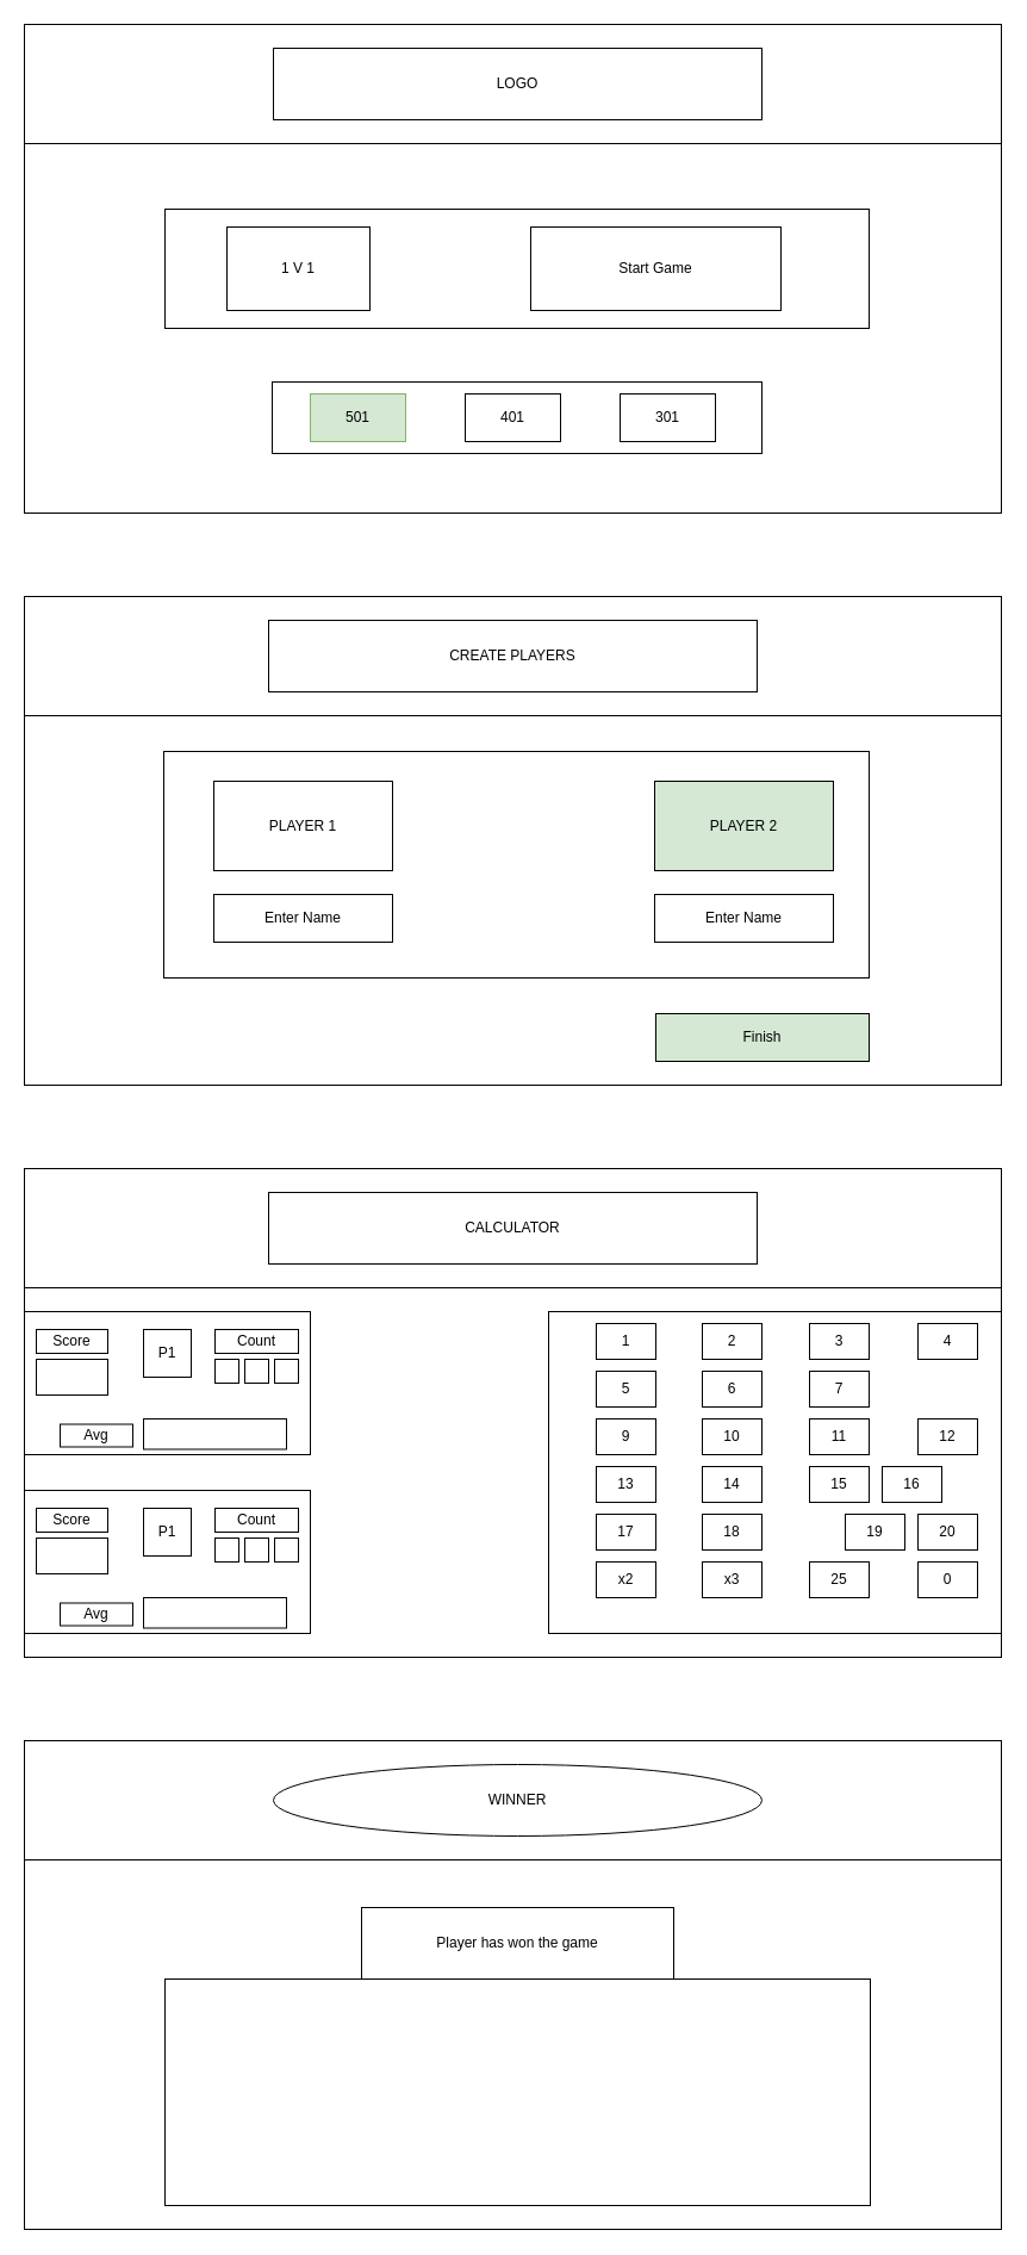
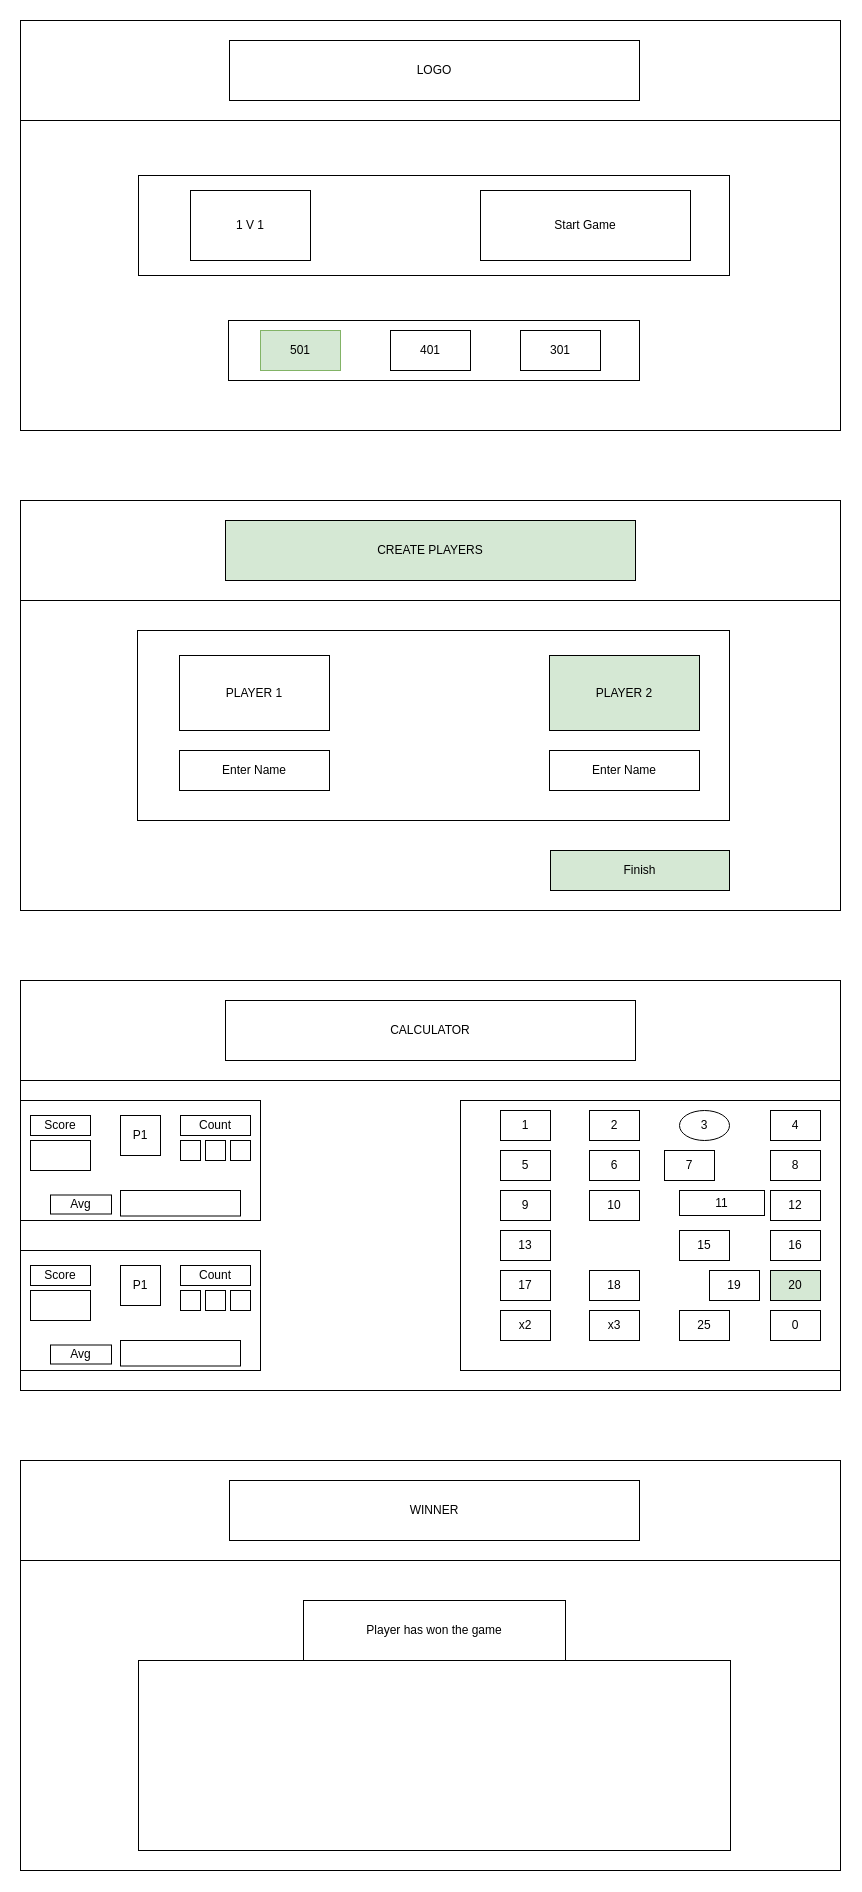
- <mxCell id="17" value="Start Game" style="rounded=0;whiteSpace=wrap;html=1;" vertex="1" parent="1"><mxGeometry x="445" y="190" width="210" height="70" as="geometry" /></mxCell>
+ <mxCell id="17" value="Start Game" style="rounded=0;whiteSpace=wrap;html=1;" vertex="1" parent="1"><mxGeometry x="480" y="190" width="210" height="70" as="geometry" /></mxCell>
- <mxCell id="18" value="CREATE PLAYERS" style="rounded=0;whiteSpace=wrap;html=1;" vertex="1" parent="1"><mxGeometry x="225" y="520" width="410" height="60" as="geometry" /></mxCell>
+ <mxCell id="18" value="CREATE PLAYERS" style="rounded=0;whiteSpace=wrap;html=1;fillColor=#d5e8d4;" vertex="1" parent="1"><mxGeometry x="225" y="520" width="410" height="60" as="geometry" /></mxCell>
- <mxCell id="30" value="3" style="rounded=0;whiteSpace=wrap;html=1;" vertex="1" parent="1"><mxGeometry x="679" y="1110" width="50" height="30" as="geometry" /></mxCell>
+ <mxCell id="30" value="3" style="ellipse;whiteSpace=wrap;html=1;" vertex="1" parent="1"><mxGeometry x="679" y="1110" width="50" height="30" as="geometry" /></mxCell>
- <mxCell id="34" value="7" style="rounded=0;whiteSpace=wrap;html=1;" vertex="1" parent="1"><mxGeometry x="679" y="1150" width="50" height="30" as="geometry" /></mxCell>
+ <mxCell id="34" value="7" style="rounded=0;whiteSpace=wrap;html=1;" vertex="1" parent="1"><mxGeometry x="664" y="1150" width="50" height="30" as="geometry" /></mxCell>
+ <mxCell id="35" value="8" style="rounded=0;whiteSpace=wrap;html=1;" vertex="1" parent="1"><mxGeometry x="770" y="1150" width="50" height="30" as="geometry" /></mxCell>
- <mxCell id="38" value="11" style="rounded=0;whiteSpace=wrap;html=1;" vertex="1" parent="1"><mxGeometry x="679" y="1190" width="50" height="30" as="geometry" /></mxCell>
+ <mxCell id="38" value="11" style="rounded=0;whiteSpace=wrap;html=1;" vertex="1" parent="1"><mxGeometry x="679" y="1190" width="85" height="25" as="geometry" /></mxCell>
- <mxCell id="43" value="14" style="rounded=0;whiteSpace=wrap;html=1;" vertex="1" parent="1"><mxGeometry x="589" y="1230" width="50" height="30" as="geometry" /></mxCell>
- <mxCell id="49" value="16" style="rounded=0;whiteSpace=wrap;html=1;" vertex="1" parent="1"><mxGeometry x="740" y="1230" width="50" height="30" as="geometry" /></mxCell>
+ <mxCell id="49" value="16" style="rounded=0;whiteSpace=wrap;html=1;" vertex="1" parent="1"><mxGeometry x="770" y="1230" width="50" height="30" as="geometry" /></mxCell>
- <mxCell id="50" value="20" style="rounded=0;whiteSpace=wrap;html=1;" vertex="1" parent="1"><mxGeometry x="770" y="1270" width="50" height="30" as="geometry" /></mxCell>
+ <mxCell id="50" value="20" style="rounded=0;whiteSpace=wrap;html=1;fillColor=#d5e8d4;" vertex="1" parent="1"><mxGeometry x="770" y="1270" width="50" height="30" as="geometry" /></mxCell>
- <mxCell id="71" value="WINNER" style="ellipse;whiteSpace=wrap;html=1;" vertex="1" parent="1"><mxGeometry x="229" y="1480" width="410" height="60" as="geometry" /></mxCell>
+ <mxCell id="71" value="WINNER" style="rounded=0;whiteSpace=wrap;html=1;" vertex="1" parent="1"><mxGeometry x="229" y="1480" width="410" height="60" as="geometry" /></mxCell>
